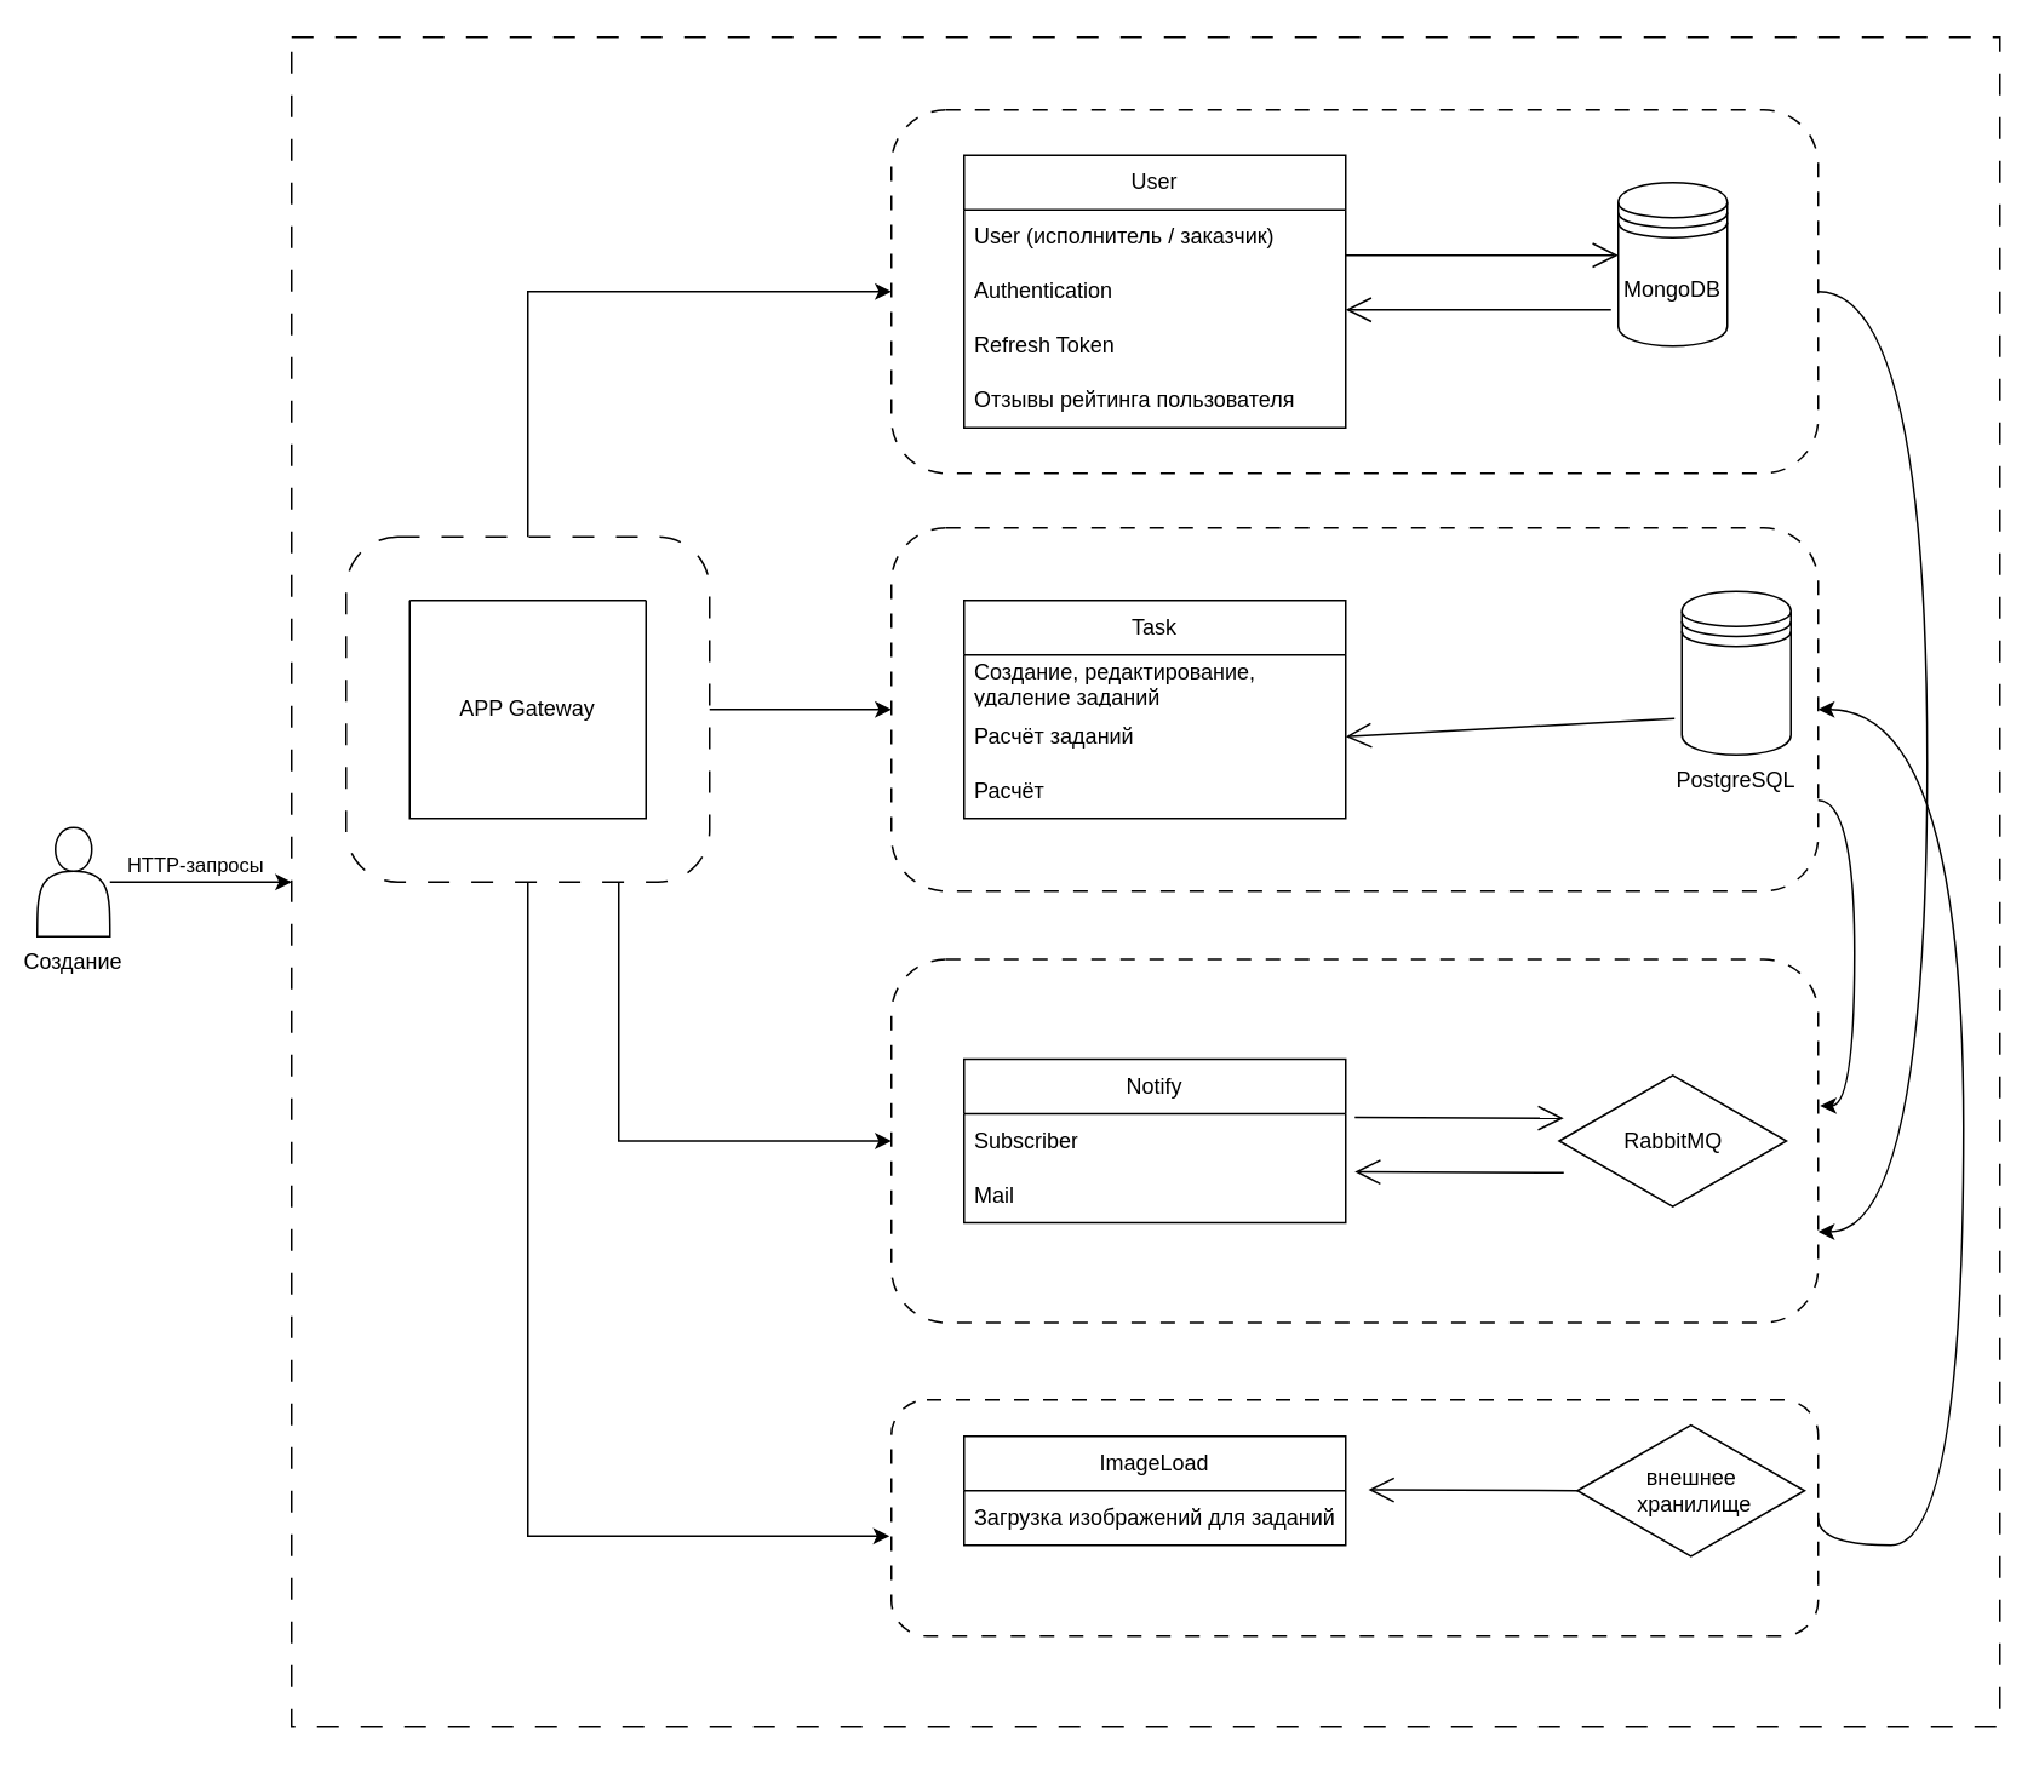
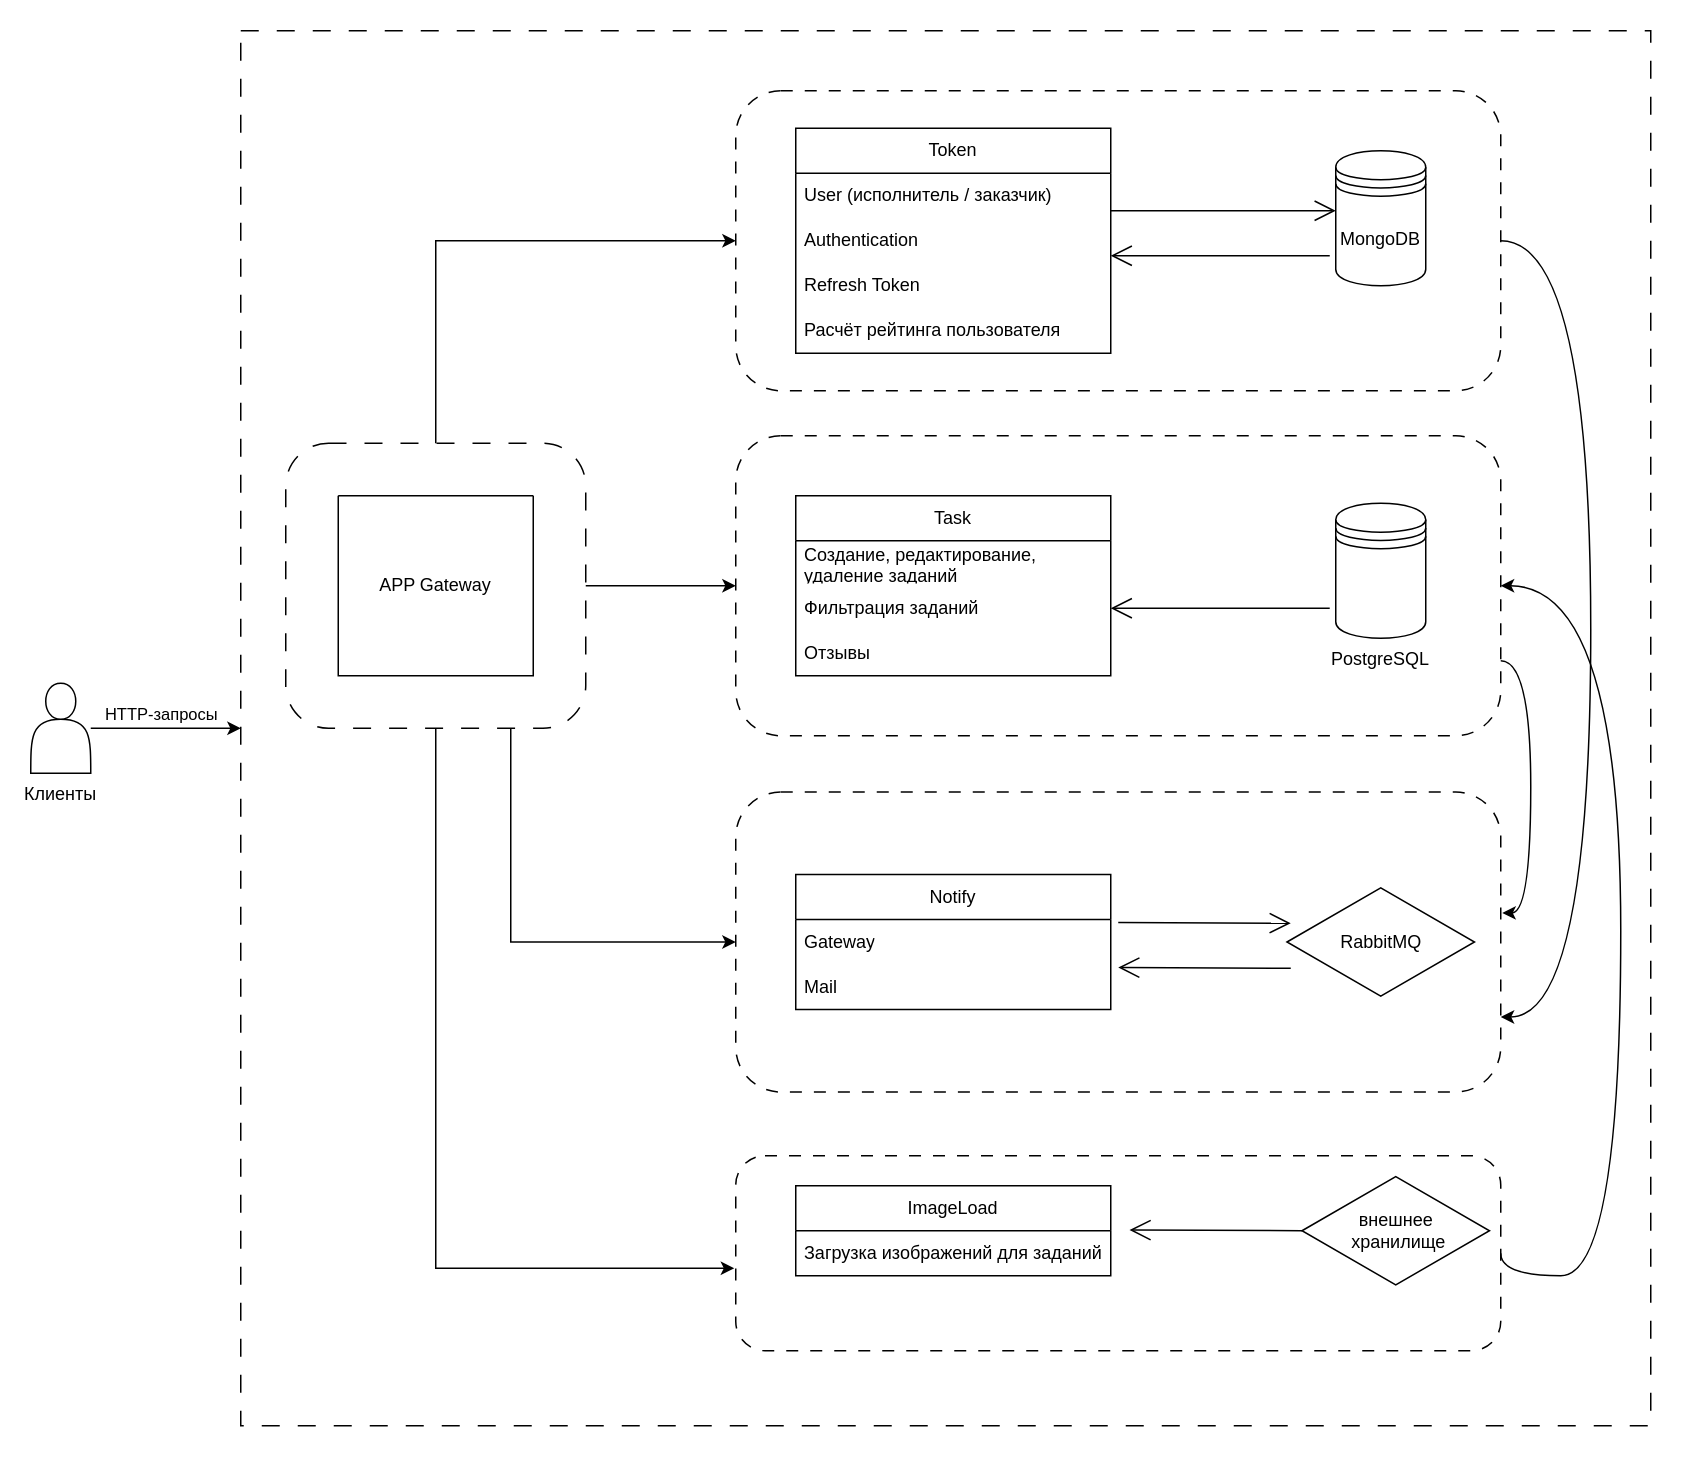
- <mxCell id="11" value="User" style="swimlane;fontStyle=0;childLayout=stackLayout;horizontal=1;startSize=30;horizontalStack=0;resizeParent=1;resizeParentMax=0;resizeLast=0;collapsible=1;marginBottom=0;whiteSpace=wrap;html=1;absoluteArcSize=0;swimlaneLine=1;rounded=0;allowArrows=1;connectable=1;container=1;autosize=0;comic=0;enumerate=0;moveCells=0;pointerEvents=1;" parent="1" vertex="1"><mxGeometry x="530" y="85" width="210" height="150" as="geometry"><mxRectangle x="540" y="190" width="60" height="30" as="alternateBounds" /></mxGeometry></mxCell>
+ <mxCell id="11" value="Token" style="swimlane;fontStyle=0;childLayout=stackLayout;horizontal=1;startSize=30;horizontalStack=0;resizeParent=1;resizeParentMax=0;resizeLast=0;collapsible=1;marginBottom=0;whiteSpace=wrap;html=1;absoluteArcSize=0;swimlaneLine=1;rounded=0;allowArrows=1;connectable=1;container=1;autosize=0;comic=0;enumerate=0;moveCells=0;pointerEvents=1;" parent="1" vertex="1"><mxGeometry x="530" y="85" width="210" height="150" as="geometry"><mxRectangle x="540" y="190" width="60" height="30" as="alternateBounds" /></mxGeometry></mxCell>
- <mxCell id="15" value="Отзывы рейтинга пользователя" style="text;strokeColor=none;fillColor=none;align=left;verticalAlign=middle;spacingLeft=4;spacingRight=4;overflow=hidden;points=[[0,0.5],[1,0.5]];portConstraint=eastwest;rotatable=0;whiteSpace=wrap;html=1;" vertex="1" parent="11"><mxGeometry y="120" width="210" height="30" as="geometry" /></mxCell>
+ <mxCell id="15" value="Расчёт рейтинга пользователя" style="text;strokeColor=none;fillColor=none;align=left;verticalAlign=middle;spacingLeft=4;spacingRight=4;overflow=hidden;points=[[0,0.5],[1,0.5]];portConstraint=eastwest;rotatable=0;whiteSpace=wrap;html=1;" vertex="1" parent="11"><mxGeometry y="120" width="210" height="30" as="geometry" /></mxCell>
- <mxCell id="24" value="PostgreSQL" style="shape=datastore;whiteSpace=wrap;fillColor=default;html=1;labelPosition=center;verticalLabelPosition=bottom;align=center;verticalAlign=top;" parent="1" vertex="1"><mxGeometry x="925" y="325" width="60" height="90" as="geometry" /></mxCell>
+ <mxCell id="24" value="PostgreSQL" style="shape=datastore;whiteSpace=wrap;fillColor=default;html=1;labelPosition=center;verticalLabelPosition=bottom;align=center;verticalAlign=top;" parent="1" vertex="1"><mxGeometry x="890" y="335" width="60" height="90" as="geometry" /></mxCell>
- <mxCell id="18" value="Расчёт заданий" style="text;strokeColor=none;fillColor=none;align=left;verticalAlign=middle;spacingLeft=4;spacingRight=4;overflow=hidden;points=[[0,0.5],[1,0.5]];portConstraint=eastwest;rotatable=0;whiteSpace=wrap;html=1;" parent="16" vertex="1"><mxGeometry y="60" width="210" height="30" as="geometry" /></mxCell>
+ <mxCell id="18" value="Фильтрация заданий" style="text;strokeColor=none;fillColor=none;align=left;verticalAlign=middle;spacingLeft=4;spacingRight=4;overflow=hidden;points=[[0,0.5],[1,0.5]];portConstraint=eastwest;rotatable=0;whiteSpace=wrap;html=1;" parent="16" vertex="1"><mxGeometry y="60" width="210" height="30" as="geometry" /></mxCell>
- <mxCell id="19" value="Расчёт" style="text;strokeColor=none;fillColor=none;align=left;verticalAlign=middle;spacingLeft=4;spacingRight=4;overflow=hidden;points=[[0,0.5],[1,0.5]];portConstraint=eastwest;rotatable=0;whiteSpace=wrap;html=1;" parent="16" vertex="1"><mxGeometry y="90" width="210" height="30" as="geometry" /></mxCell>
+ <mxCell id="19" value="Отзывы" style="text;strokeColor=none;fillColor=none;align=left;verticalAlign=middle;spacingLeft=4;spacingRight=4;overflow=hidden;points=[[0,0.5],[1,0.5]];portConstraint=eastwest;rotatable=0;whiteSpace=wrap;html=1;" parent="16" vertex="1"><mxGeometry y="90" width="210" height="30" as="geometry" /></mxCell>
- <mxCell id="9" value="Создание" style="shape=actor;whiteSpace=wrap;html=1;labelPosition=center;verticalLabelPosition=bottom;align=center;verticalAlign=top;" parent="1" vertex="1"><mxGeometry x="20" y="455" width="40" height="60" as="geometry" /></mxCell>
+ <mxCell id="9" value="Клиенты" style="shape=actor;whiteSpace=wrap;html=1;labelPosition=center;verticalLabelPosition=bottom;align=center;verticalAlign=top;" parent="1" vertex="1"><mxGeometry x="20" y="455" width="40" height="60" as="geometry" /></mxCell>
- <mxCell id="21" value="Subscriber" style="text;strokeColor=none;fillColor=none;align=left;verticalAlign=middle;spacingLeft=4;spacingRight=4;overflow=hidden;points=[[0,0.5],[1,0.5]];portConstraint=eastwest;rotatable=0;whiteSpace=wrap;html=1;" parent="20" vertex="1"><mxGeometry y="30" width="210" height="30" as="geometry" /></mxCell>
+ <mxCell id="21" value="Gateway" style="text;strokeColor=none;fillColor=none;align=left;verticalAlign=middle;spacingLeft=4;spacingRight=4;overflow=hidden;points=[[0,0.5],[1,0.5]];portConstraint=eastwest;rotatable=0;whiteSpace=wrap;html=1;" parent="20" vertex="1"><mxGeometry y="30" width="210" height="30" as="geometry" /></mxCell>
